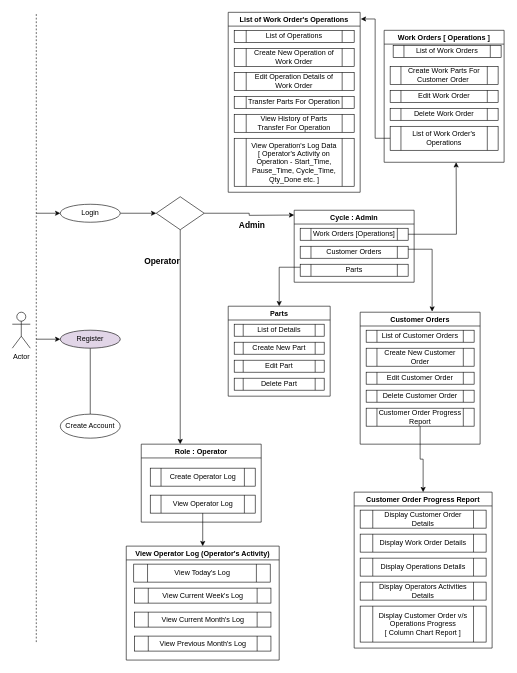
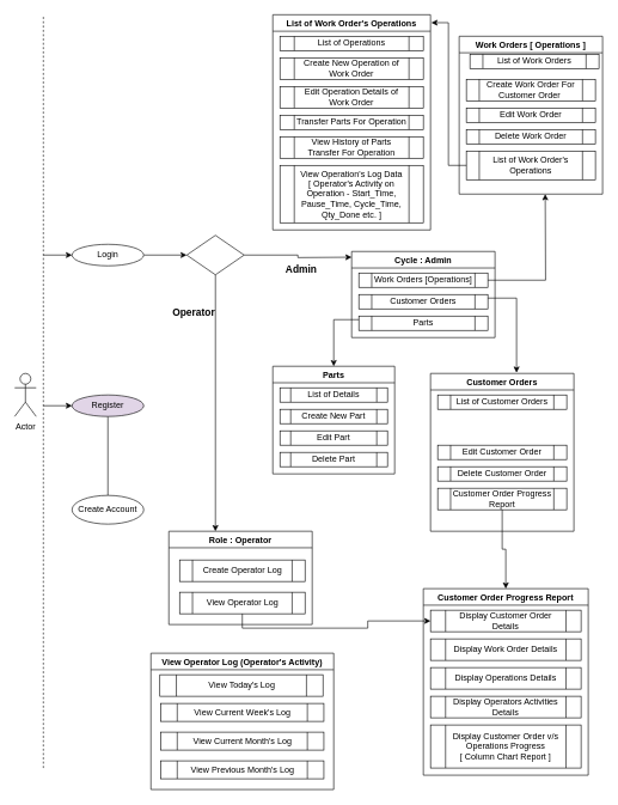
- <mxCell id="38" value="Create Work Parts For Customer Order&amp;nbsp;" style="shape=process;whiteSpace=wrap;html=1;backgroundOutline=1;" vertex="1" parent="36"><mxGeometry x="10" y="60" width="180" height="30" as="geometry" /></mxCell>
+ <mxCell id="38" value="Create Work Order For Customer Order&amp;nbsp;" style="shape=process;whiteSpace=wrap;html=1;backgroundOutline=1;" vertex="1" parent="36"><mxGeometry x="10" y="60" width="180" height="30" as="geometry" /></mxCell>
- <mxCell id="26" value="Create New Customer Order" style="shape=process;whiteSpace=wrap;html=1;backgroundOutline=1;" vertex="1" parent="24"><mxGeometry x="10" y="60" width="180" height="30" as="geometry" /></mxCell>
- <mxCell id="63" style="edgeStyle=orthogonalEdgeStyle;rounded=0;orthogonalLoop=1;jettySize=auto;html=1;exitX=0.5;exitY=1;exitDx=0;exitDy=0;fontSize=14;" edge="1" parent="1" source="18" target="49"><mxGeometry relative="1" as="geometry" /></mxCell>
+ <mxCell id="63" style="edgeStyle=orthogonalEdgeStyle;rounded=0;orthogonalLoop=1;jettySize=auto;html=1;exitX=0.5;exitY=1;exitDx=0;exitDy=0;fontSize=14;" edge="1" parent="1" source="18" target="31"><mxGeometry relative="1" as="geometry" /></mxCell>
